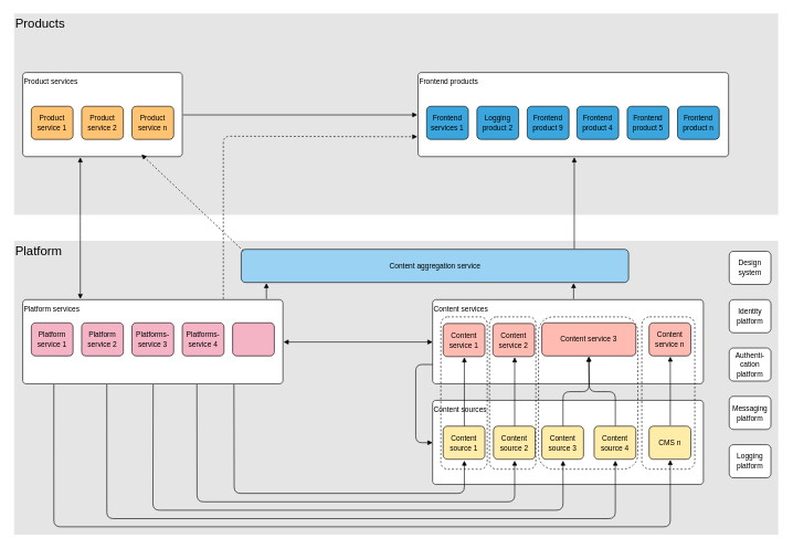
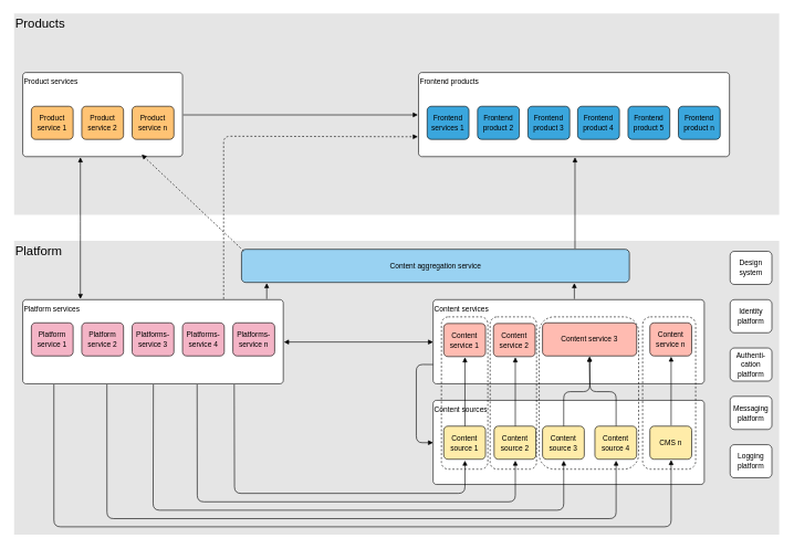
- <mxCell id="117" value="&lt;p style=&quot;align:center;margin-left:0;margin-right:0;margin-top:0px;margin-bottom:0px;text-indent:0;valign:middle;direction:ltr;&quot;&gt;&lt;font style=&quot;font-size:11px;font-family:Arial;color:#000000;direction:ltr;letter-spacing:0px;line-height:100%;opacity:1&quot;&gt;Logging product 2&lt;br/&gt;&lt;/font&gt;&lt;/p&gt;" style="text;vsdxID=75;fillColor=none;gradientColor=none;strokeColor=none;spacingTop=-3;spacingBottom=-3;spacingLeft=-3;spacingRight=-3;labelBackgroundColor=none;rounded=1;html=1;whiteSpace=wrap;verticalAlign=middle;align=center;;html=1;" parent="115" vertex="1"><mxGeometry x="3.17" y="2.38" width="57.15" height="44.45" as="geometry" /></mxCell>
+ <mxCell id="117" value="&lt;p style=&quot;align:center;margin-left:0;margin-right:0;margin-top:0px;margin-bottom:0px;text-indent:0;valign:middle;direction:ltr;&quot;&gt;&lt;font style=&quot;font-size:11px;font-family:Arial;color:#000000;direction:ltr;letter-spacing:0px;line-height:100%;opacity:1&quot;&gt;Frontend product 2&lt;br/&gt;&lt;/font&gt;&lt;/p&gt;" style="text;vsdxID=75;fillColor=none;gradientColor=none;strokeColor=none;spacingTop=-3;spacingBottom=-3;spacingLeft=-3;spacingRight=-3;labelBackgroundColor=none;rounded=1;html=1;whiteSpace=wrap;verticalAlign=middle;align=center;;html=1;" parent="115" vertex="1"><mxGeometry x="3.17" y="2.38" width="57.15" height="44.45" as="geometry" /></mxCell>
- <mxCell id="123" value="&lt;p style=&quot;align:center;margin-left:0;margin-right:0;margin-top:0px;margin-bottom:0px;text-indent:0;valign:middle;direction:ltr;&quot;&gt;&lt;font style=&quot;font-size:11px;font-family:Arial;color:#000000;direction:ltr;letter-spacing:0px;line-height:100%;opacity:1&quot;&gt;Frontend product 9&lt;br/&gt;&lt;/font&gt;&lt;/p&gt;" style="text;vsdxID=83;fillColor=none;gradientColor=none;strokeColor=none;spacingTop=-3;spacingBottom=-3;spacingLeft=-3;spacingRight=-3;labelBackgroundColor=none;rounded=1;html=1;whiteSpace=wrap;verticalAlign=middle;align=center;;html=1;" parent="121" vertex="1"><mxGeometry x="3.17" y="2.38" width="57.15" height="44.45" as="geometry" /></mxCell>
+ <mxCell id="123" value="&lt;p style=&quot;align:center;margin-left:0;margin-right:0;margin-top:0px;margin-bottom:0px;text-indent:0;valign:middle;direction:ltr;&quot;&gt;&lt;font style=&quot;font-size:11px;font-family:Arial;color:#000000;direction:ltr;letter-spacing:0px;line-height:100%;opacity:1&quot;&gt;Frontend product 3&lt;br/&gt;&lt;/font&gt;&lt;/p&gt;" style="text;vsdxID=83;fillColor=none;gradientColor=none;strokeColor=none;spacingTop=-3;spacingBottom=-3;spacingLeft=-3;spacingRight=-3;labelBackgroundColor=none;rounded=1;html=1;whiteSpace=wrap;verticalAlign=middle;align=center;;html=1;" parent="121" vertex="1"><mxGeometry x="3.17" y="2.38" width="57.15" height="44.45" as="geometry" /></mxCell>
+ <mxCell id="105" value="&lt;p style=&quot;align:center;margin-left:0;margin-right:0;margin-top:0px;margin-bottom:0px;text-indent:0;valign:middle;direction:ltr;&quot;&gt;&lt;font style=&quot;font-size:11px;font-family:Arial;color:#000000;direction:ltr;letter-spacing:0px;line-height:100%;opacity:1&quot;&gt;Platforms-&lt;br/&gt;service n&lt;br/&gt;&lt;/font&gt;&lt;/p&gt;" style="text;vsdxID=60;fillColor=none;gradientColor=none;strokeColor=none;spacingTop=-3;spacingBottom=-3;spacingLeft=-3;spacingRight=-3;labelBackgroundColor=none;rounded=1;html=1;whiteSpace=wrap;verticalAlign=middle;align=center;;html=1;" parent="103" vertex="1"><mxGeometry x="3.17" y="2.38" width="57.15" height="44.45" as="geometry" /></mxCell>
